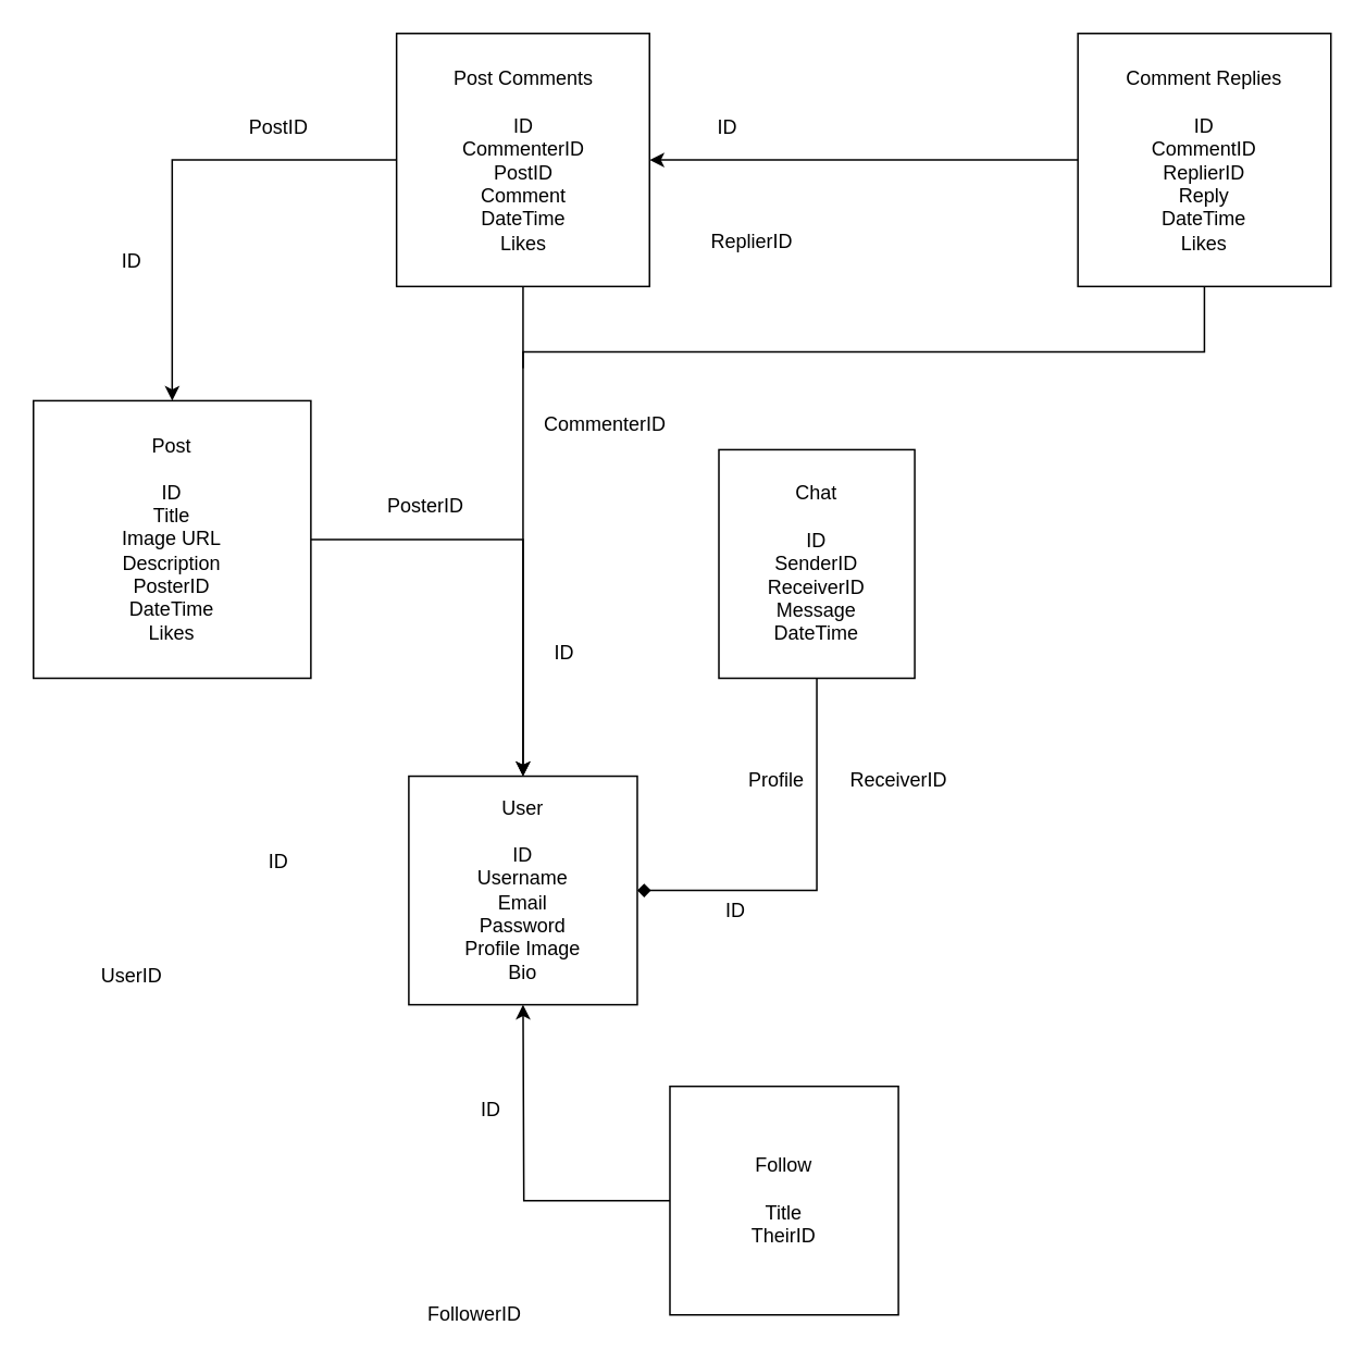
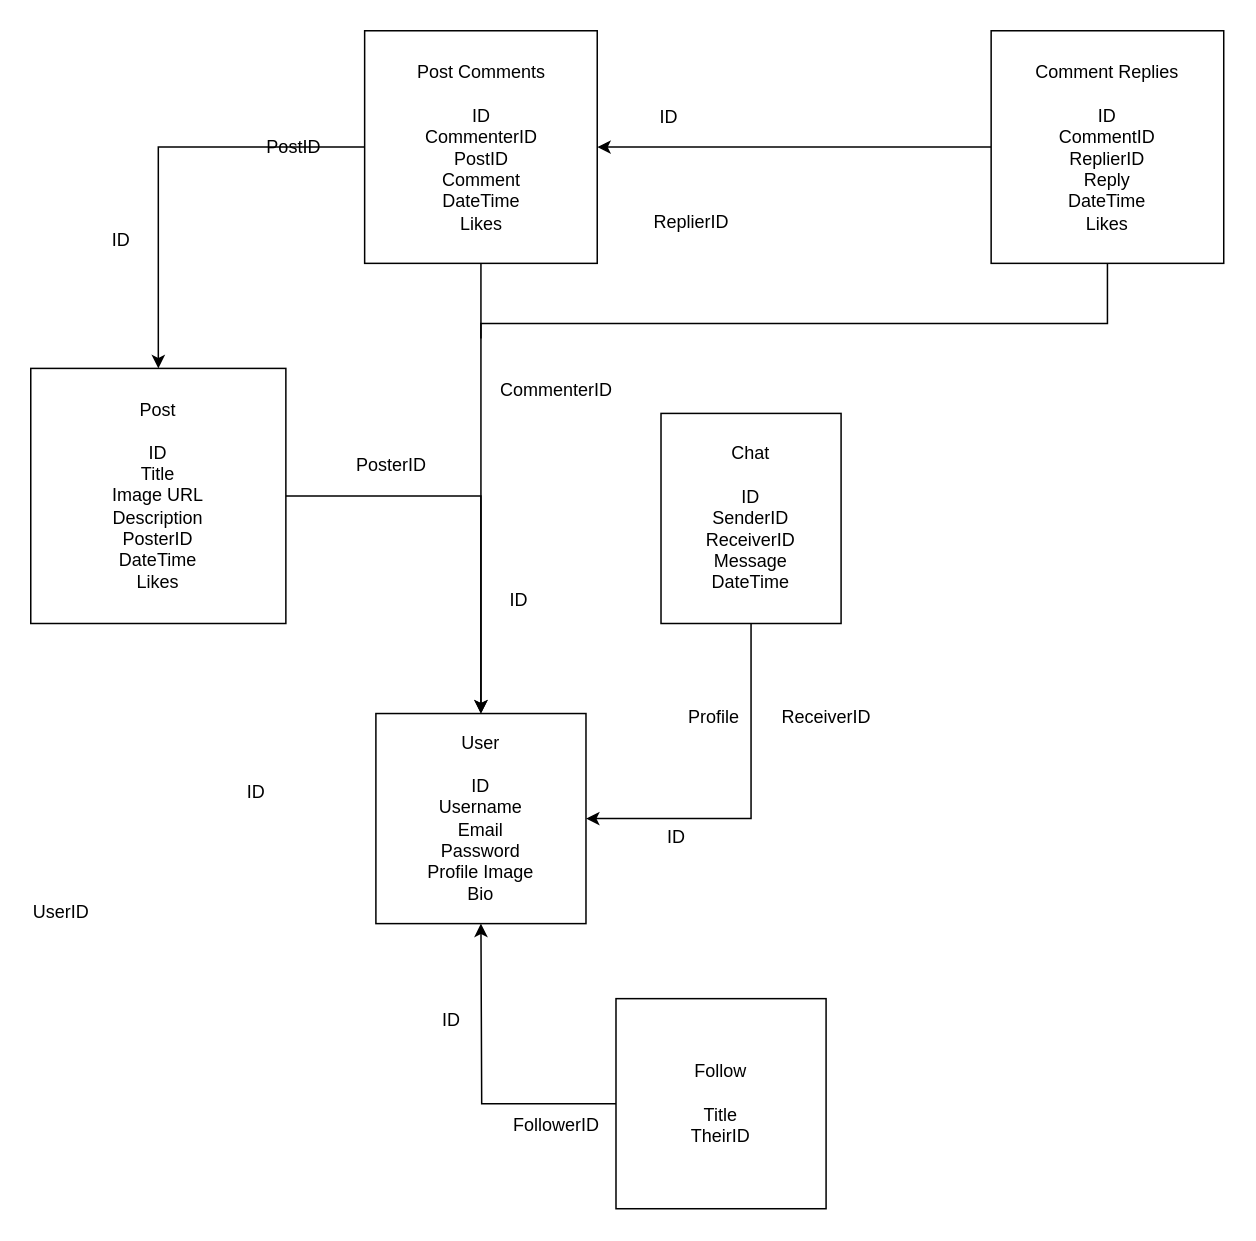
- <mxCell id="11" value="PostID" style="text;html=1;align=center;verticalAlign=middle;resizable=0;points=[];autosize=1;strokeColor=none;fillColor=none;" parent="1" vertex="1"><mxGeometry x="140" y="63" width="60" height="30" as="geometry" /></mxCell>
+ <mxCell id="11" value="PostID" style="text;html=1;align=center;verticalAlign=middle;resizable=0;points=[];autosize=1;strokeColor=none;fillColor=none;" parent="1" vertex="1"><mxGeometry x="165" y="83" width="60" height="30" as="geometry" /></mxCell>
- <mxCell id="17" style="edgeStyle=orthogonalEdgeStyle;rounded=0;orthogonalLoop=1;jettySize=auto;html=1;entryX=1;entryY=0.5;entryDx=0;entryDy=0;exitX=0.5;exitY=1;exitDx=0;exitDy=0;endArrow=diamond;" parent="1" source="18" target="2" edge="1"><mxGeometry relative="1" as="geometry" /></mxCell>
+ <mxCell id="17" style="edgeStyle=orthogonalEdgeStyle;rounded=0;orthogonalLoop=1;jettySize=auto;html=1;entryX=1;entryY=0.5;entryDx=0;entryDy=0;exitX=0.5;exitY=1;exitDx=0;exitDy=0;" parent="1" source="18" target="2" edge="1"><mxGeometry relative="1" as="geometry" /></mxCell>
- <mxCell id="23" value="UserID" style="text;html=1;align=center;verticalAlign=middle;resizable=0;points=[];autosize=1;strokeColor=none;fillColor=none;" parent="1" vertex="1"><mxGeometry x="50" y="583" width="60" height="30" as="geometry" /></mxCell>
+ <mxCell id="23" value="UserID" style="text;html=1;align=center;verticalAlign=middle;resizable=0;points=[];autosize=1;strokeColor=none;fillColor=none;" parent="1" vertex="1"><mxGeometry x="10" y="593" width="60" height="30" as="geometry" /></mxCell>
- <mxCell id="16" value="FollowerID" style="text;html=1;align=center;verticalAlign=middle;resizable=0;points=[];autosize=1;strokeColor=none;fillColor=none;" parent="1" vertex="1"><mxGeometry x="250" y="790" width="80" height="30" as="geometry" /></mxCell>
+ <mxCell id="16" value="FollowerID" style="text;html=1;align=center;verticalAlign=middle;resizable=0;points=[];autosize=1;strokeColor=none;fillColor=none;" parent="1" vertex="1"><mxGeometry x="330" y="735" width="80" height="30" as="geometry" /></mxCell>
